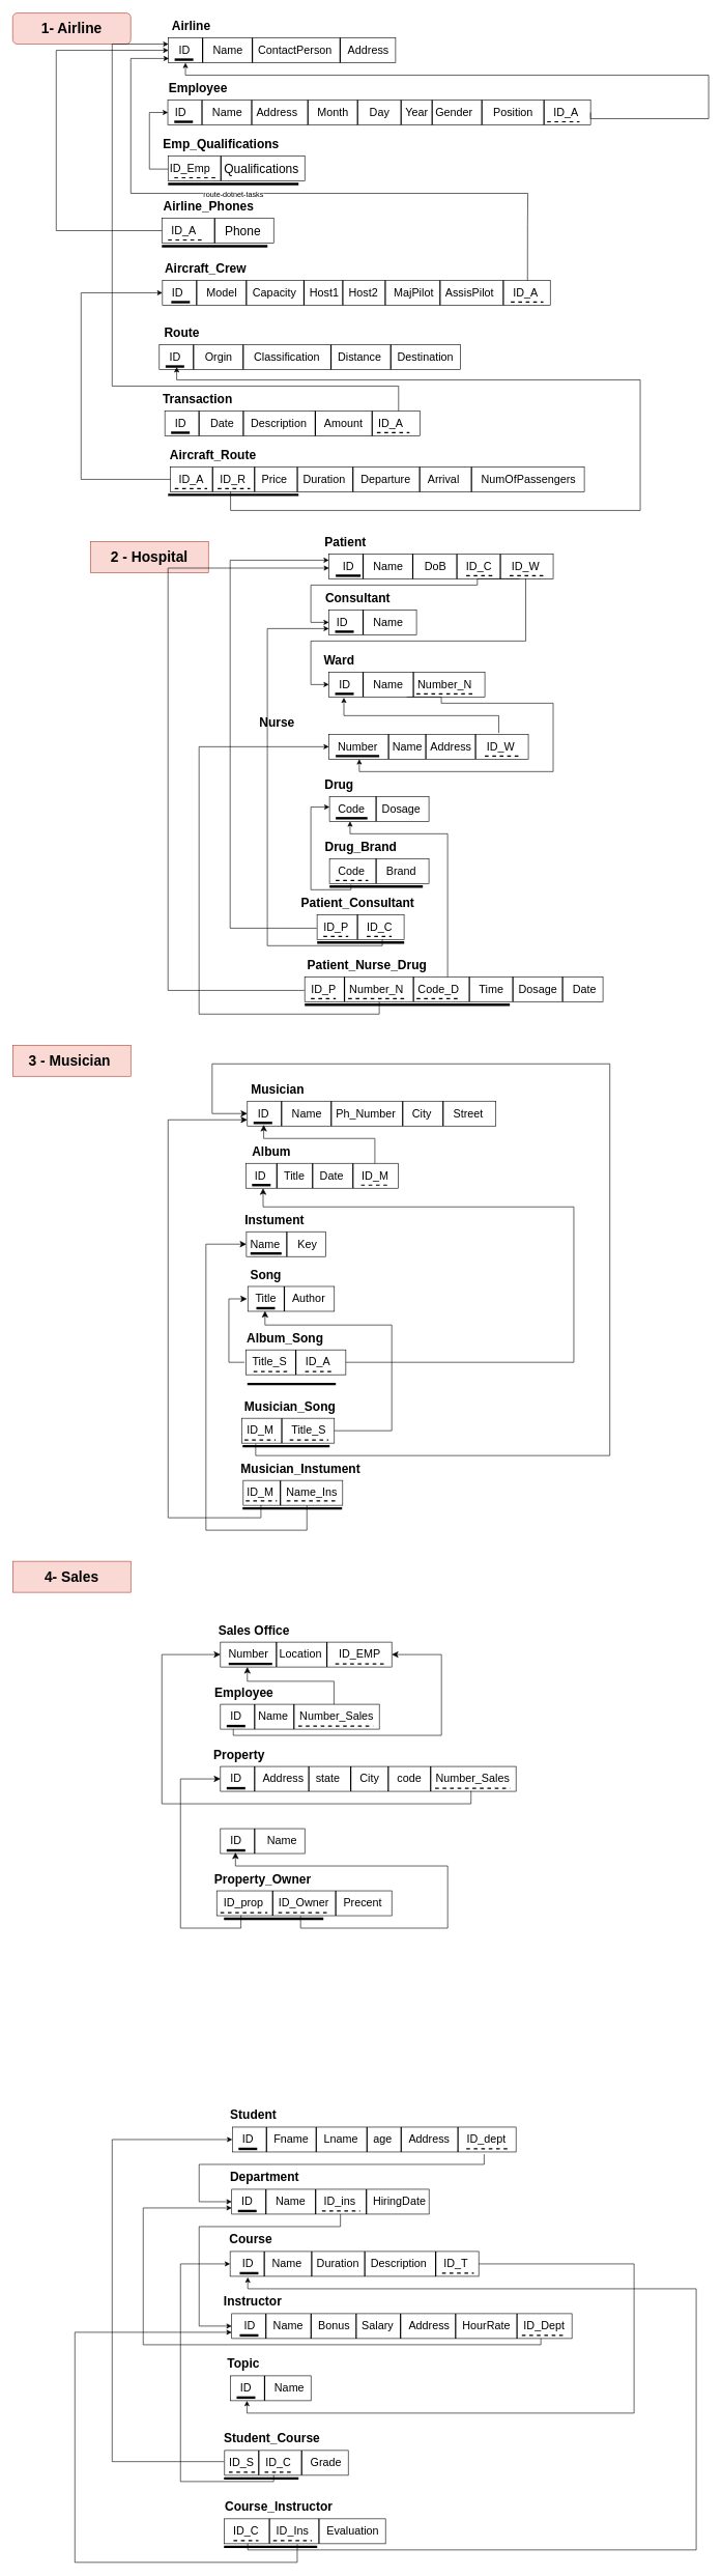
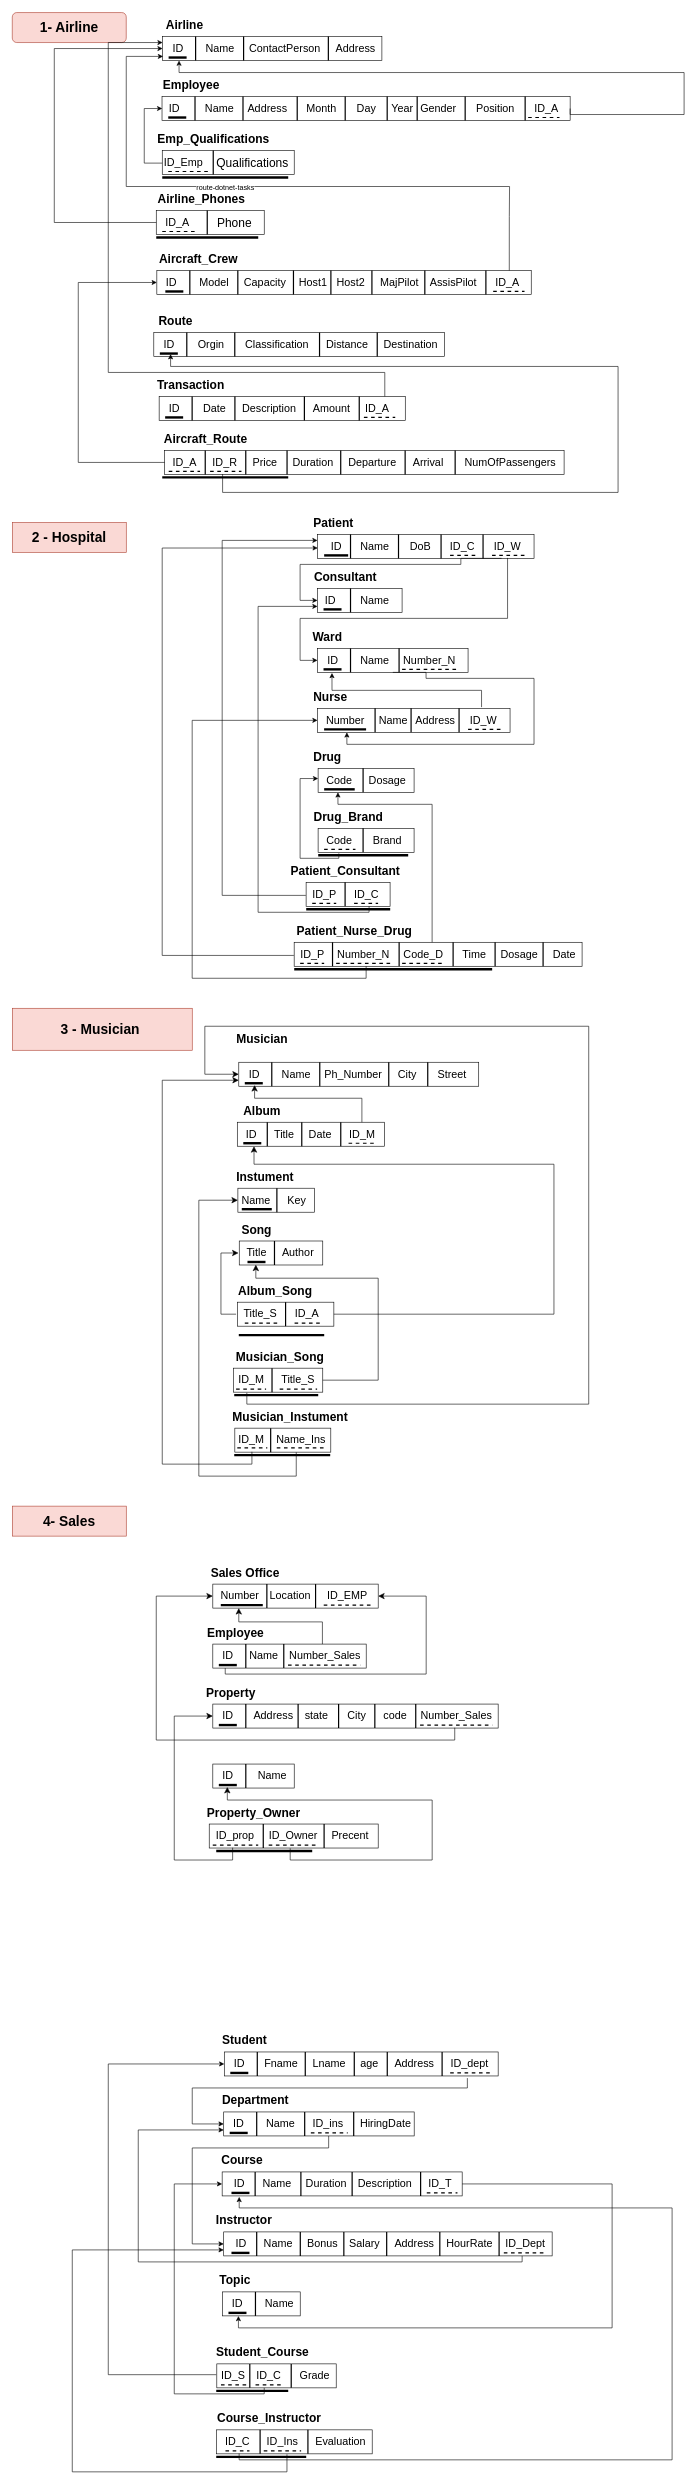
- <mxCell id="5" value="&lt;span id=&quot;docs-internal-guid-2b360a3f-7fff-0f72-3b89-ed0924b0e69d&quot;&gt;&lt;p style=&quot;line-height:1.38;margin-top:0pt;margin-bottom:0pt;&quot; dir=&quot;ltr&quot;&gt;&lt;span style=&quot;font-family: Arial, sans-serif; background-color: transparent; font-variant-numeric: normal; font-variant-east-asian: normal; font-variant-alternates: normal; font-variant-position: normal; font-variant-emoji: normal; vertical-align: baseline; white-space-collapse: preserve;&quot;&gt;2 - Hospital&lt;/span&gt;&lt;/p&gt;&lt;/span&gt;" style="rounded=0;whiteSpace=wrap;html=1;fillColor=#fad9d5;strokeColor=#ae4132;fontSize=23;fontStyle=1;flipV=1;" parent="1" vertex="1"><mxGeometry x="145" y="870" width="190" height="50" as="geometry" /></mxCell>
+ <mxCell id="5" value="&lt;span id=&quot;docs-internal-guid-2b360a3f-7fff-0f72-3b89-ed0924b0e69d&quot;&gt;&lt;p style=&quot;line-height:1.38;margin-top:0pt;margin-bottom:0pt;&quot; dir=&quot;ltr&quot;&gt;&lt;span style=&quot;font-family: Arial, sans-serif; background-color: transparent; font-variant-numeric: normal; font-variant-east-asian: normal; font-variant-alternates: normal; font-variant-position: normal; font-variant-emoji: normal; vertical-align: baseline; white-space-collapse: preserve;&quot;&gt;2 - Hospital&lt;/span&gt;&lt;/p&gt;&lt;/span&gt;" style="rounded=0;whiteSpace=wrap;html=1;fillColor=#fad9d5;strokeColor=#ae4132;fontSize=23;fontStyle=1;flipV=1;" parent="1" vertex="1"><mxGeometry x="20" y="870" width="190" height="50" as="geometry" /></mxCell>
- <mxCell id="334" value="&lt;font style=&quot;font-size: 20px;&quot;&gt;&lt;b style=&quot;&quot;&gt;Nurse&lt;/b&gt;&lt;/font&gt;" style="text;html=1;align=center;verticalAlign=middle;resizable=0;points=[];autosize=1;strokeColor=none;fillColor=none;" parent="1" vertex="1"><mxGeometry x="404.83" y="1140" width="80" height="40" as="geometry" /></mxCell>
+ <mxCell id="334" value="&lt;font style=&quot;font-size: 20px;&quot;&gt;&lt;b style=&quot;&quot;&gt;Nurse&lt;/b&gt;&lt;/font&gt;" style="text;html=1;align=center;verticalAlign=middle;resizable=0;points=[];autosize=1;strokeColor=none;fillColor=none;" parent="1" vertex="1"><mxGeometry x="509.83" y="1140" width="80" height="40" as="geometry" /></mxCell>
- <mxCell id="4" value="&lt;span style=&quot;font-family: Arial, sans-serif; white-space-collapse: preserve;&quot;&gt;3 - Musician&amp;nbsp;&lt;/span&gt;" style="rounded=0;whiteSpace=wrap;html=1;fillColor=#fad9d5;strokeColor=#ae4132;fontSize=23;fontStyle=1;flipV=1;" parent="1" vertex="1"><mxGeometry x="20" y="1680" width="190" height="50" as="geometry" /></mxCell>
+ <mxCell id="4" value="&lt;span style=&quot;font-family: Arial, sans-serif; white-space-collapse: preserve;&quot;&gt;3 - Musician&amp;nbsp;&lt;/span&gt;" style="rounded=0;whiteSpace=wrap;html=1;fillColor=#fad9d5;strokeColor=#ae4132;fontSize=23;fontStyle=1;flipV=1;" parent="1" vertex="1"><mxGeometry x="20" y="1680" width="300" height="70" as="geometry" /></mxCell>
- <mxCell id="8" value="&lt;font style=&quot;font-size: 20px;&quot;&gt;&lt;b style=&quot;&quot;&gt;Musician&lt;/b&gt;&lt;/font&gt;" style="text;html=1;align=center;verticalAlign=middle;resizable=0;points=[];autosize=1;strokeColor=none;fillColor=none;" parent="1" vertex="1"><mxGeometry x="391" y="1730" width="110" height="40" as="geometry" /></mxCell>
+ <mxCell id="8" value="&lt;font style=&quot;font-size: 20px;&quot;&gt;&lt;b style=&quot;&quot;&gt;Musician&lt;/b&gt;&lt;/font&gt;" style="text;html=1;align=center;verticalAlign=middle;resizable=0;points=[];autosize=1;strokeColor=none;fillColor=none;" parent="1" vertex="1"><mxGeometry x="381" y="1710" width="110" height="40" as="geometry" /></mxCell>
